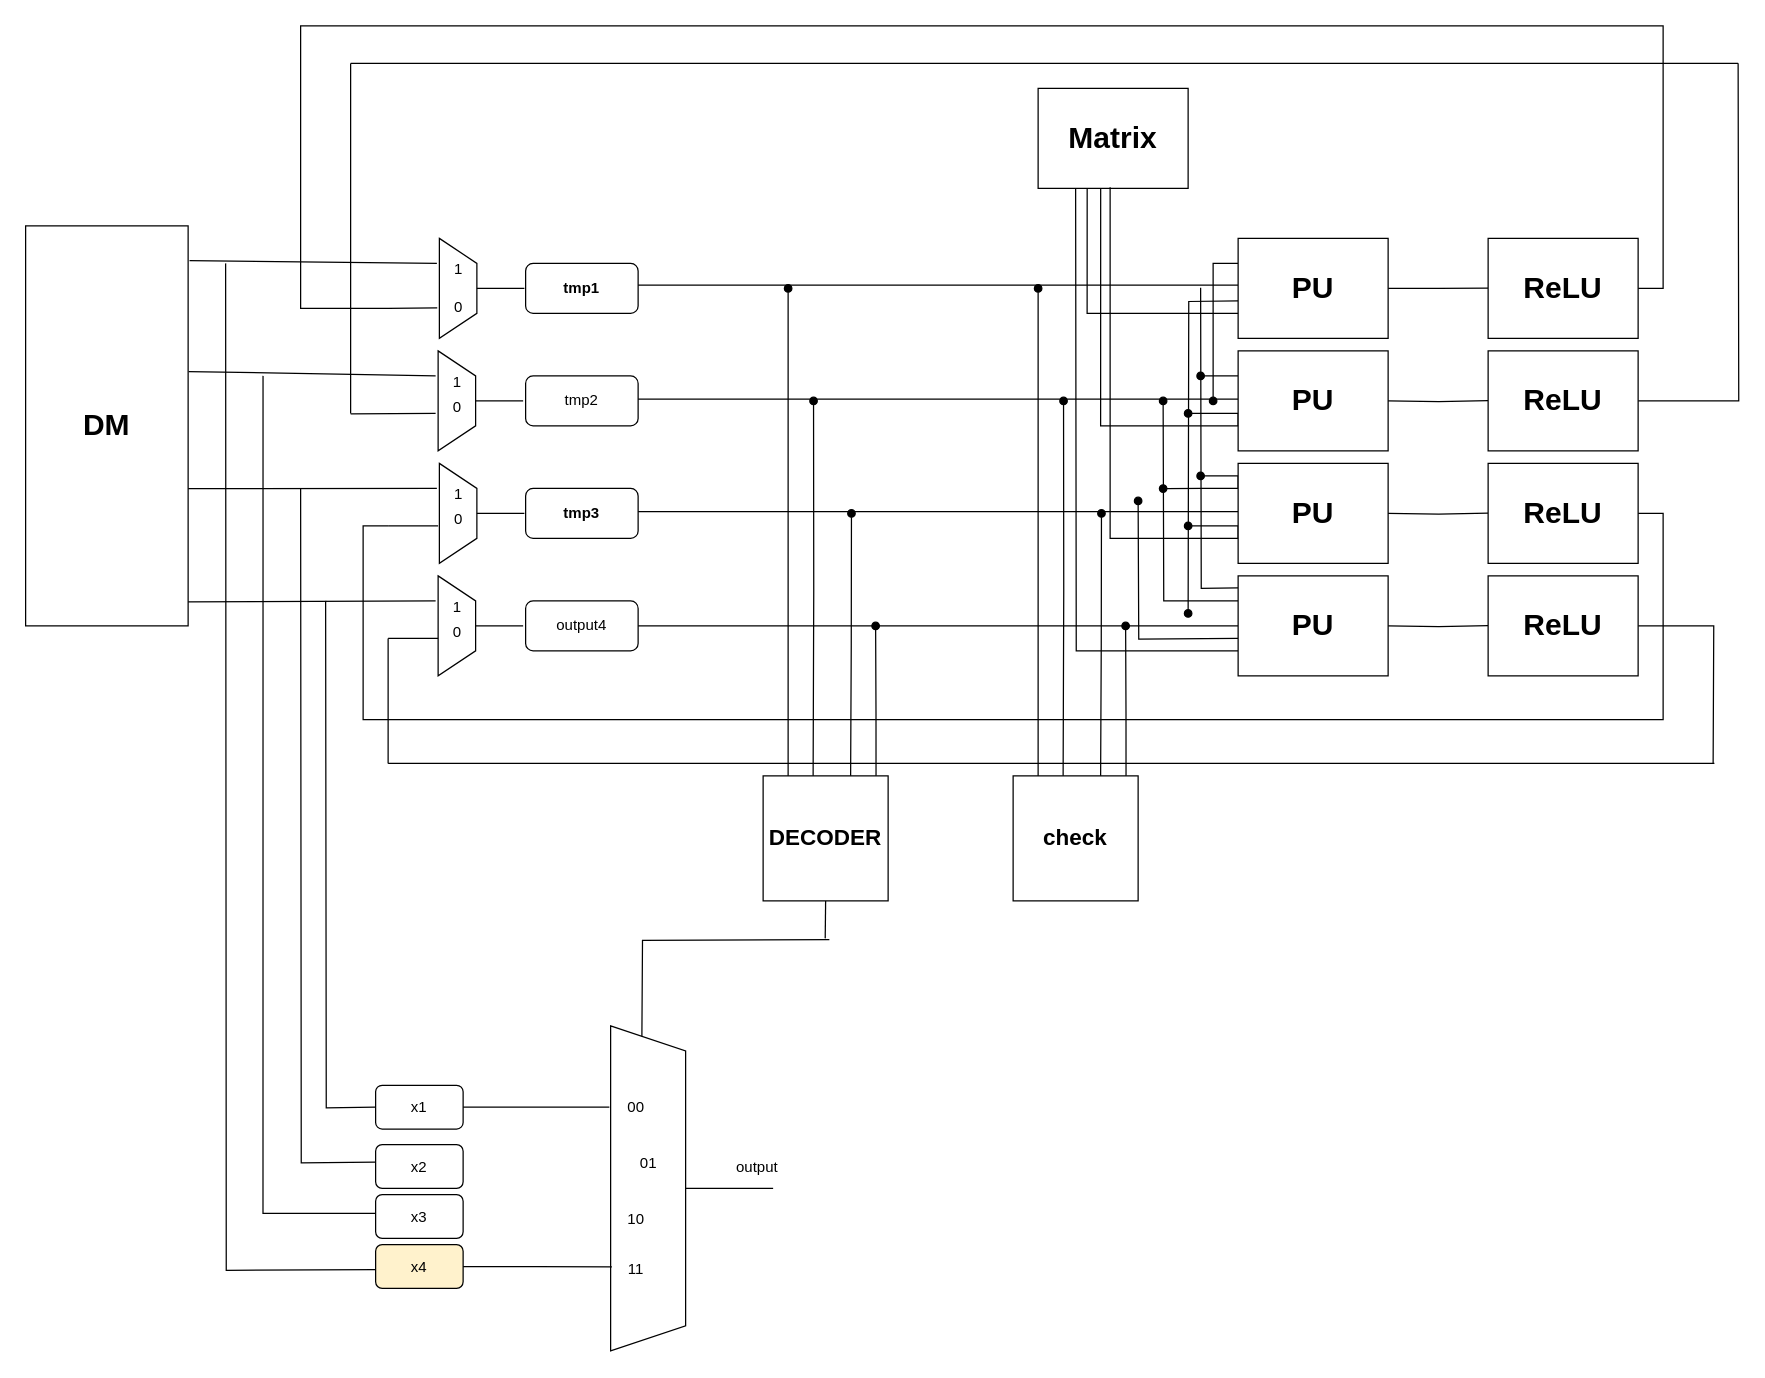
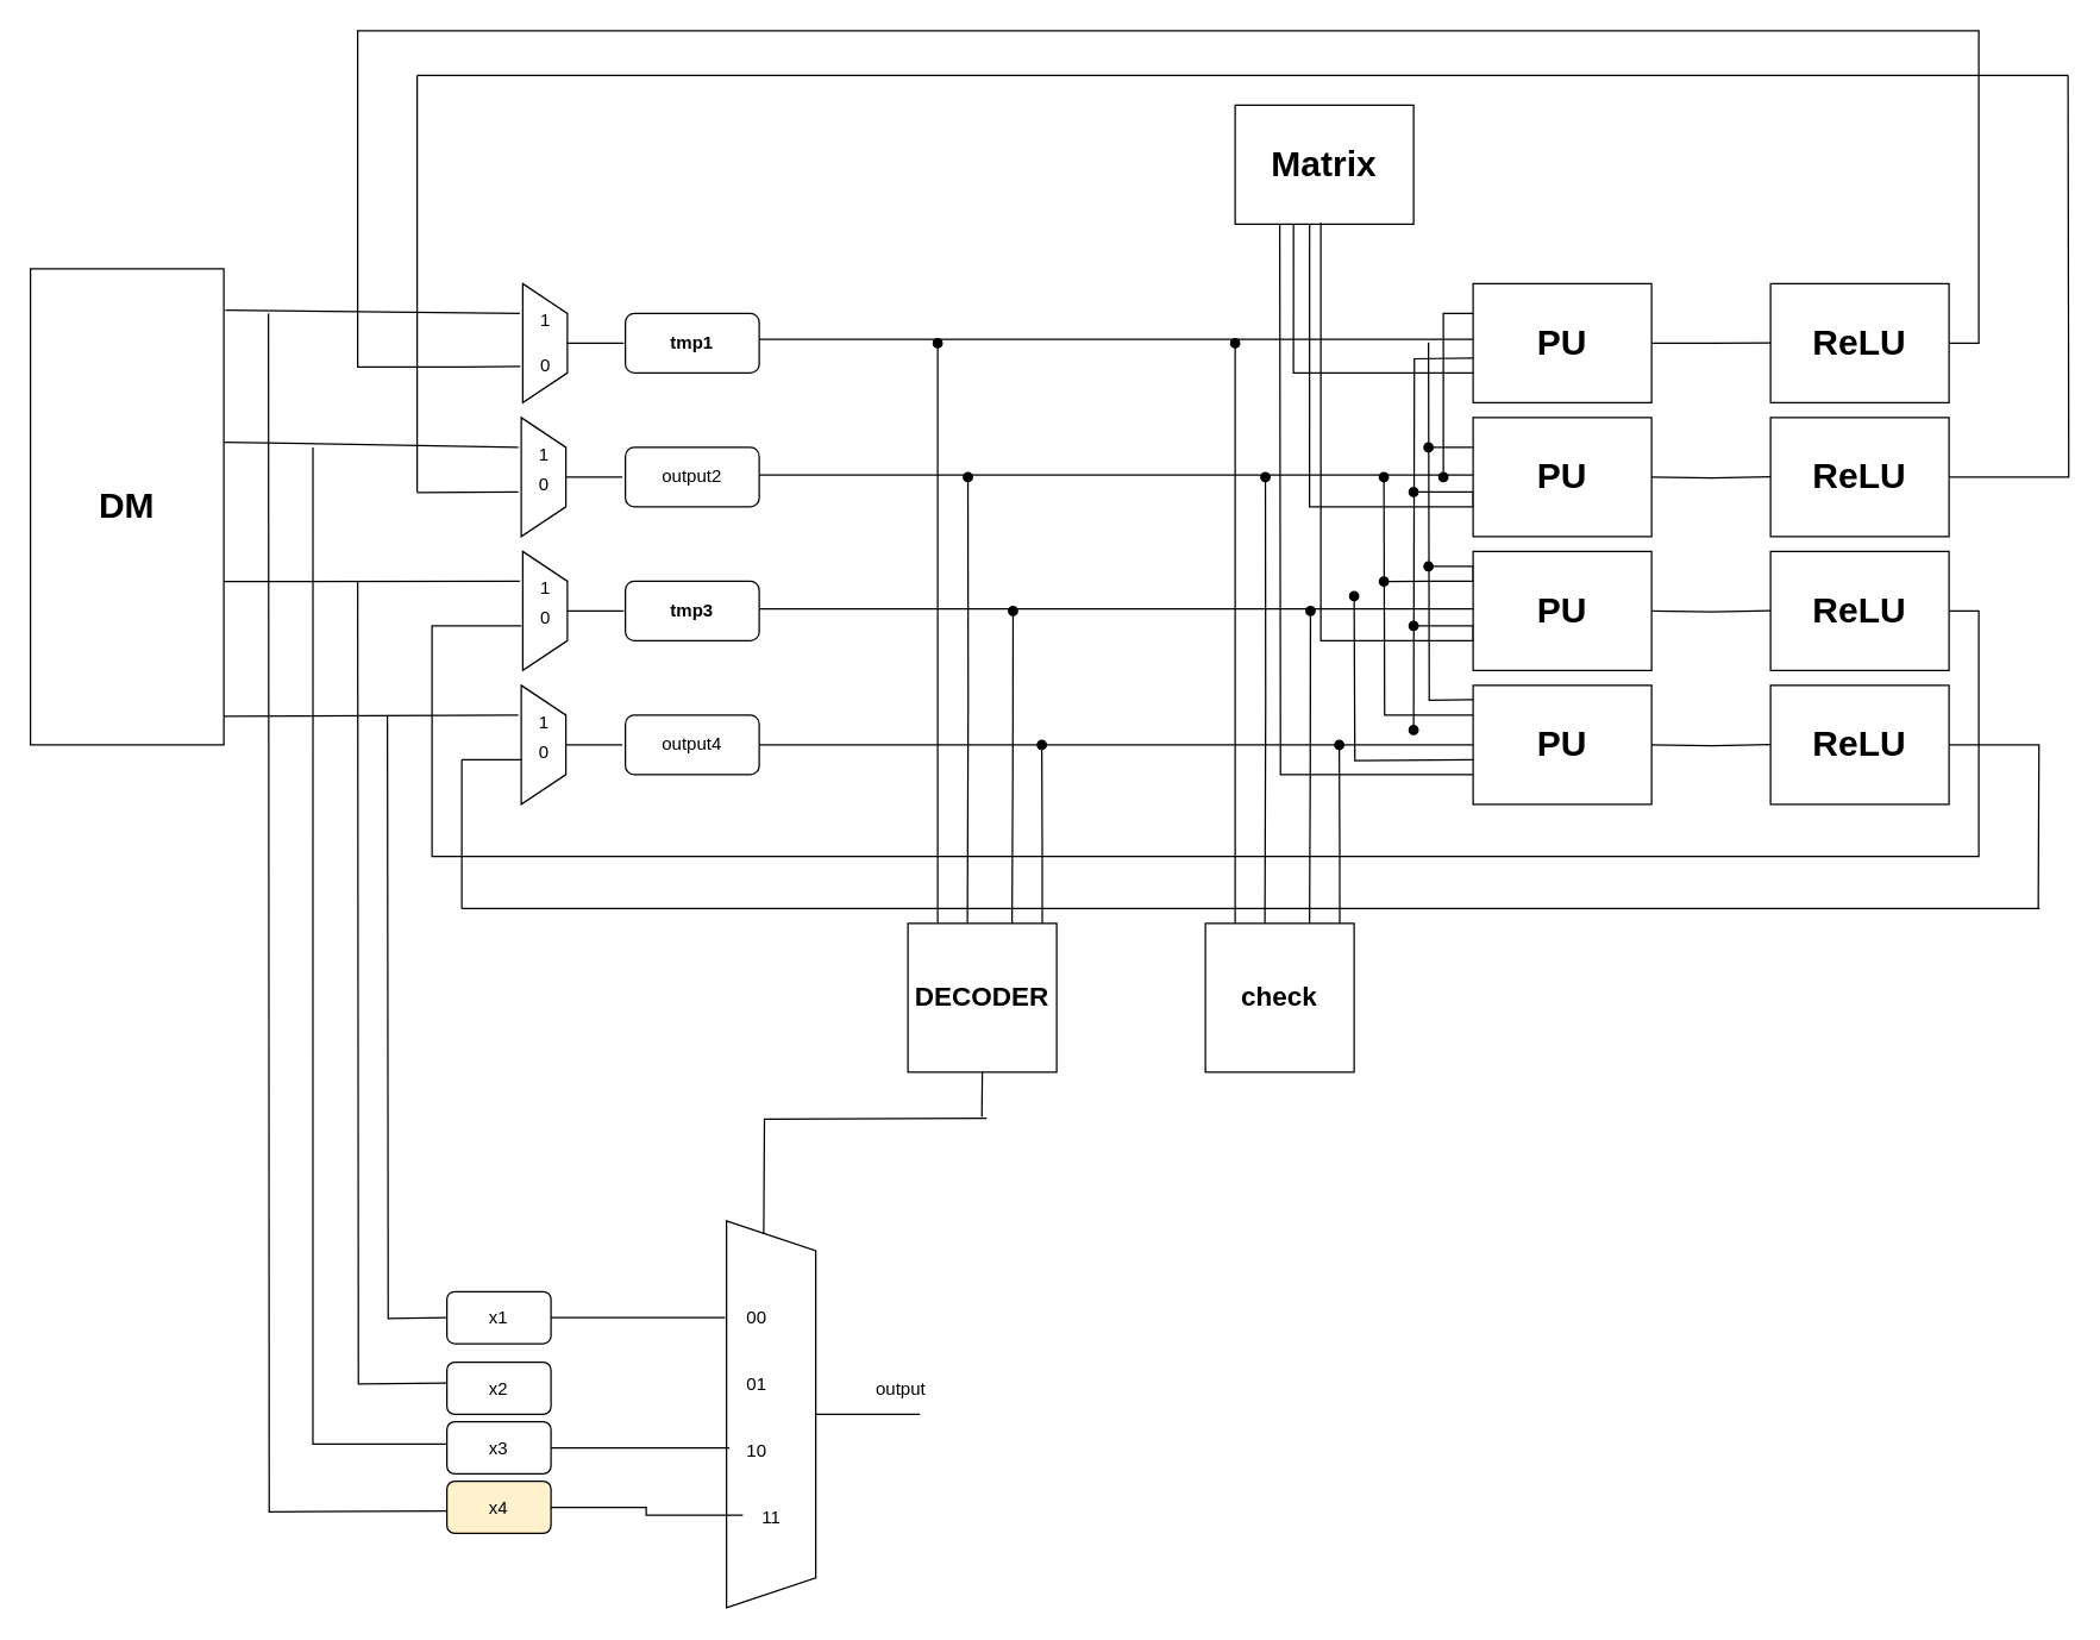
- <mxCell id="14" value="tmp2" style="rounded=1;whiteSpace=wrap;html=1;" vertex="1" parent="1"><mxGeometry x="420" y="300" width="90" height="40" as="geometry" /></mxCell>
+ <mxCell id="14" value="output2" style="rounded=1;whiteSpace=wrap;html=1;" vertex="1" parent="1"><mxGeometry x="420" y="300" width="90" height="40" as="geometry" /></mxCell>
- <mxCell id="49" value="01" style="text;html=1;align=center;verticalAlign=middle;resizable=0;points=[];autosize=1;strokeColor=none;fillColor=none;" vertex="1" parent="1"><mxGeometry x="498" y="915" width="40" height="30" as="geometry" /></mxCell>
+ <mxCell id="49" value="01" style="text;html=1;align=center;verticalAlign=middle;resizable=0;points=[];autosize=1;strokeColor=none;fillColor=none;" vertex="1" parent="1"><mxGeometry x="488" y="915" width="40" height="30" as="geometry" /></mxCell>
+ <mxCell id="58" style="edgeStyle=orthogonalEdgeStyle;rounded=0;orthogonalLoop=1;jettySize=auto;html=1;exitX=1;exitY=0.5;exitDx=0;exitDy=0;entryX=0.05;entryY=0.422;entryDx=0;entryDy=0;entryPerimeter=0;endArrow=none;endFill=0;" edge="1" parent="1" source="55" target="50"><mxGeometry relative="1" as="geometry" /></mxCell>
- <mxCell id="51" value="11" style="text;html=1;align=center;verticalAlign=middle;resizable=0;points=[];autosize=1;strokeColor=none;fillColor=none;" vertex="1" parent="1"><mxGeometry x="488" y="1000" width="40" height="30" as="geometry" /></mxCell>
+ <mxCell id="51" value="11" style="text;html=1;align=center;verticalAlign=middle;resizable=0;points=[];autosize=1;strokeColor=none;fillColor=none;" vertex="1" parent="1"><mxGeometry x="498" y="1005" width="40" height="30" as="geometry" /></mxCell>
